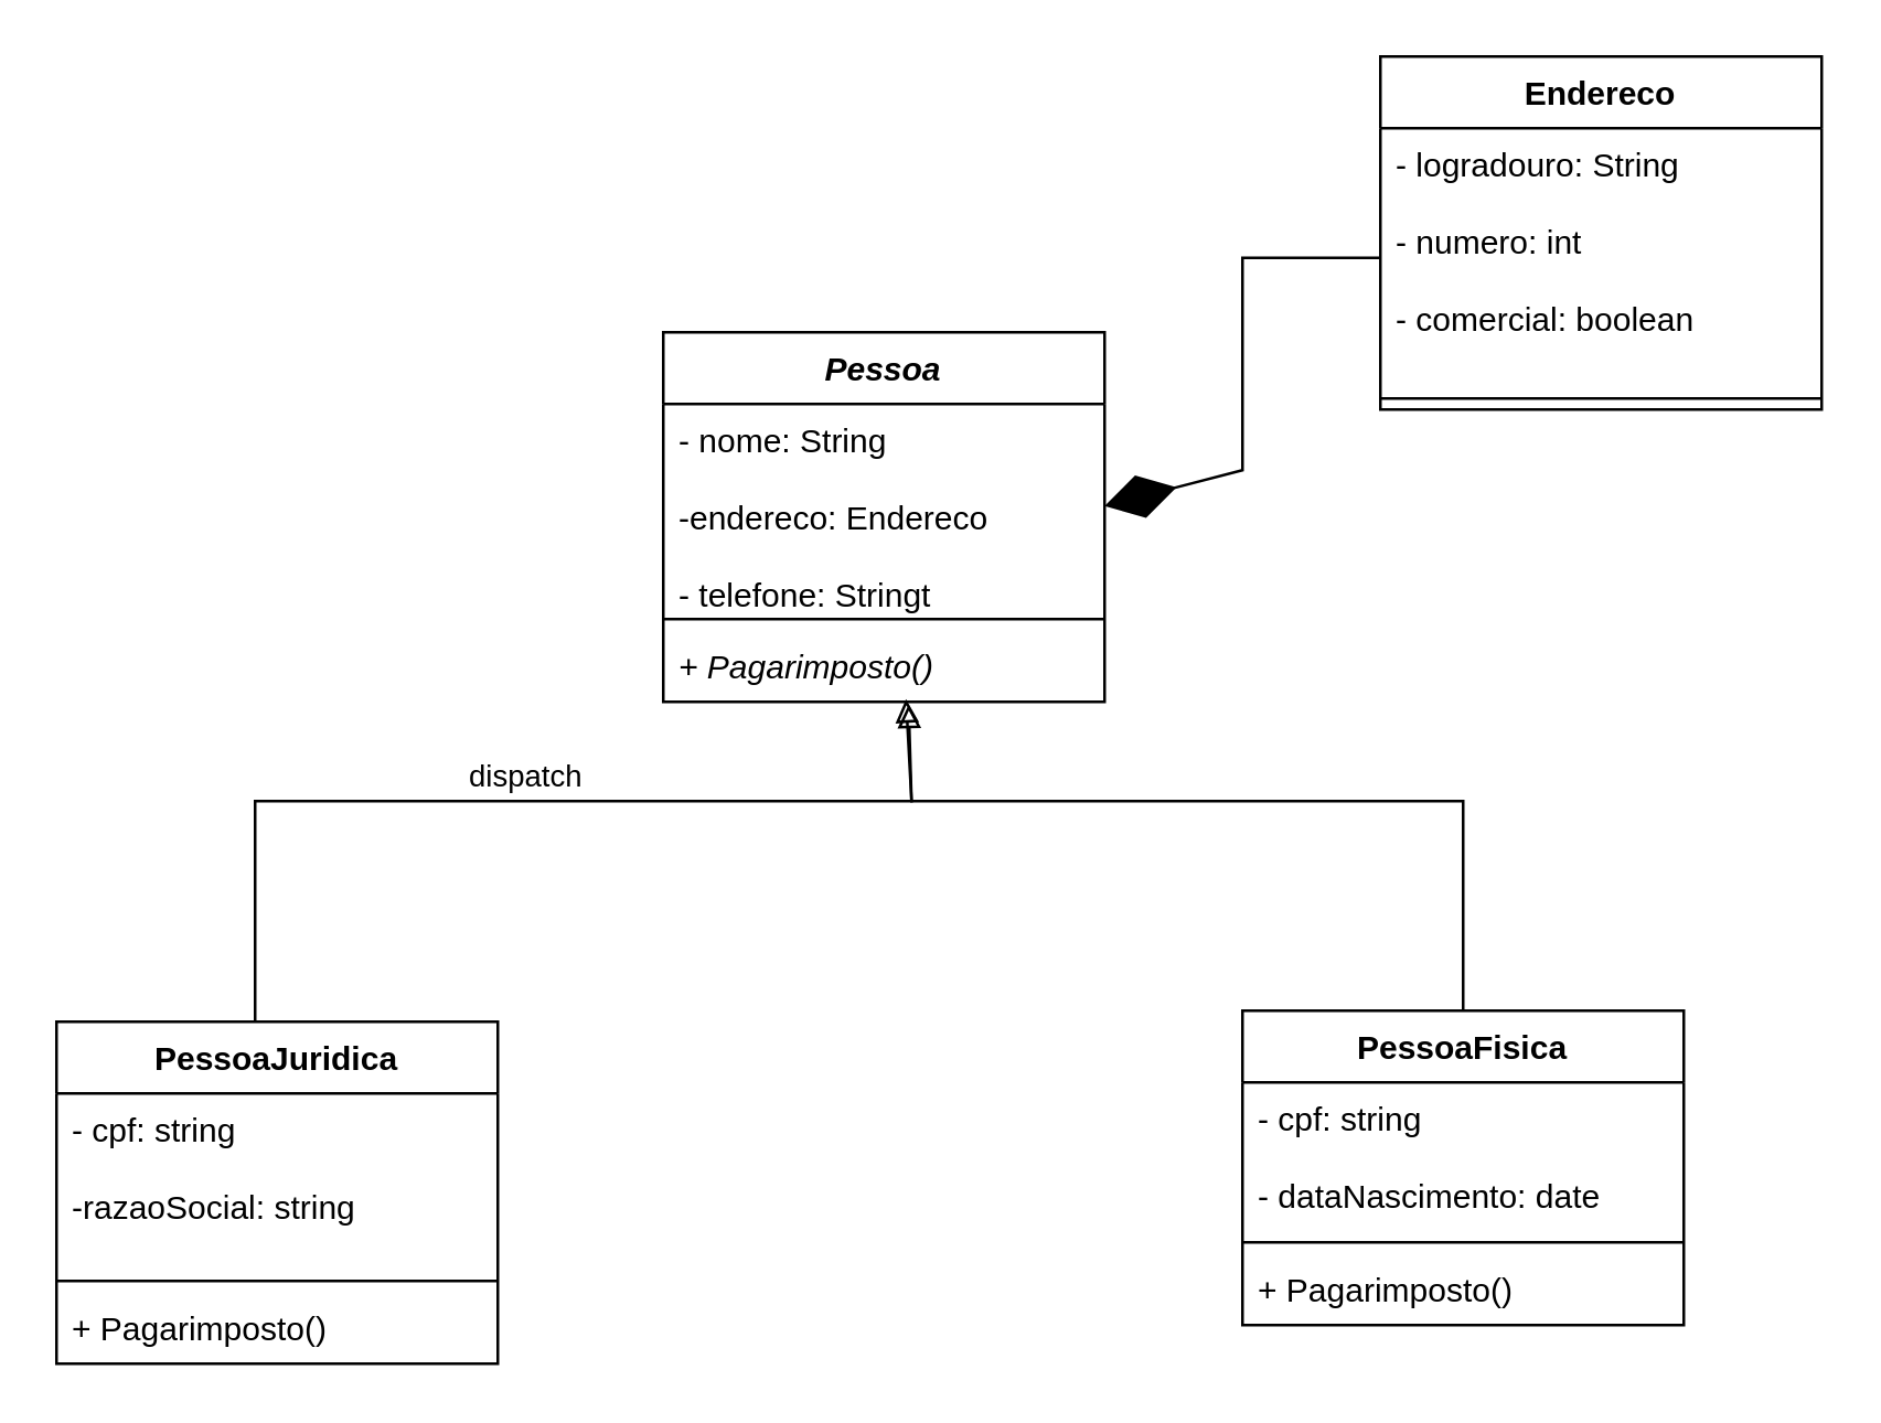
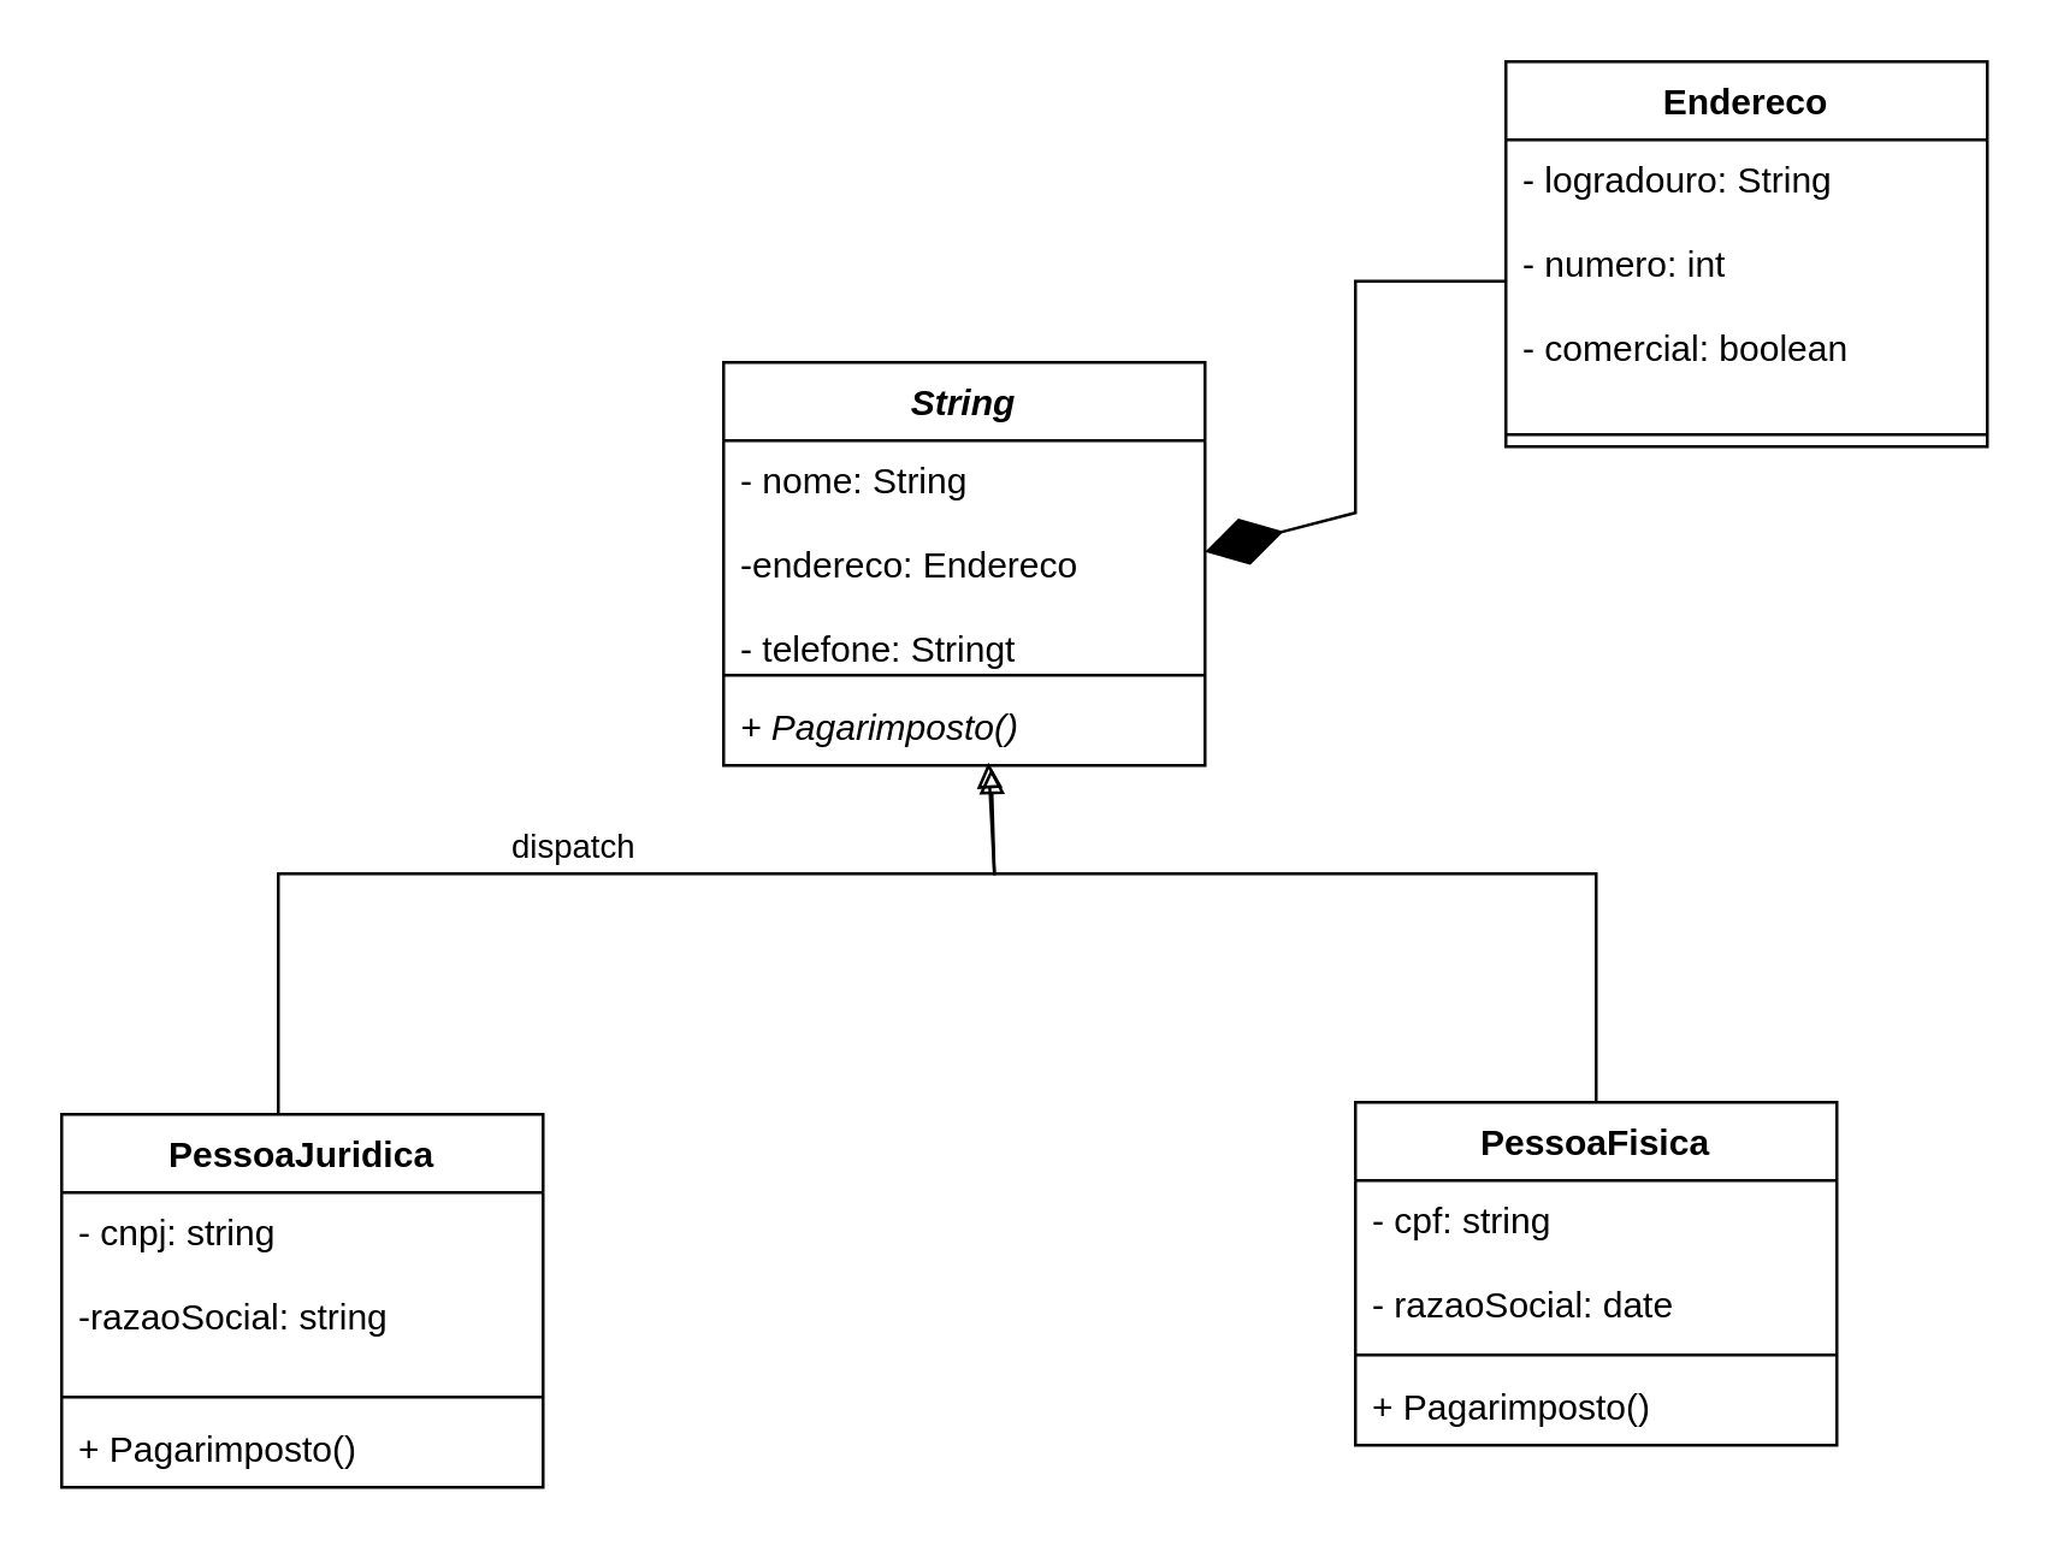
- <mxCell id="11" value="Pessoa" style="swimlane;fontStyle=3;align=center;verticalAlign=top;childLayout=stackLayout;horizontal=1;startSize=26;horizontalStack=0;resizeParent=1;resizeParentMax=0;resizeLast=0;collapsible=1;marginBottom=0;" parent="1" vertex="1"><mxGeometry x="240" y="120" width="160" height="134" as="geometry" /></mxCell>
+ <mxCell id="11" value="String" style="swimlane;fontStyle=3;align=center;verticalAlign=top;childLayout=stackLayout;horizontal=1;startSize=26;horizontalStack=0;resizeParent=1;resizeParentMax=0;resizeLast=0;collapsible=1;marginBottom=0;" parent="1" vertex="1"><mxGeometry x="240" y="120" width="160" height="134" as="geometry" /></mxCell>
- <mxCell id="8" value="- cpf: string&#10;&#10;- dataNascimento: date" style="text;strokeColor=none;fillColor=none;align=left;verticalAlign=top;spacingLeft=4;spacingRight=4;overflow=hidden;rotatable=0;points=[[0,0.5],[1,0.5]];portConstraint=eastwest;" parent="7" vertex="1"><mxGeometry y="26" width="160" height="54" as="geometry" /></mxCell>
+ <mxCell id="8" value="- cpf: string&#10;&#10;- razaoSocial: date" style="text;strokeColor=none;fillColor=none;align=left;verticalAlign=top;spacingLeft=4;spacingRight=4;overflow=hidden;rotatable=0;points=[[0,0.5],[1,0.5]];portConstraint=eastwest;" parent="7" vertex="1"><mxGeometry y="26" width="160" height="54" as="geometry" /></mxCell>
- <mxCell id="3" value="- cpf: string&#10;&#10;-razaoSocial: string" style="text;strokeColor=none;fillColor=none;align=left;verticalAlign=top;spacingLeft=4;spacingRight=4;overflow=hidden;rotatable=0;points=[[0,0.5],[1,0.5]];portConstraint=eastwest;" parent="2" vertex="1"><mxGeometry y="26" width="160" height="64" as="geometry" /></mxCell>
+ <mxCell id="3" value="- cnpj: string&#10;&#10;-razaoSocial: string" style="text;strokeColor=none;fillColor=none;align=left;verticalAlign=top;spacingLeft=4;spacingRight=4;overflow=hidden;rotatable=0;points=[[0,0.5],[1,0.5]];portConstraint=eastwest;" parent="2" vertex="1"><mxGeometry y="26" width="160" height="64" as="geometry" /></mxCell>
